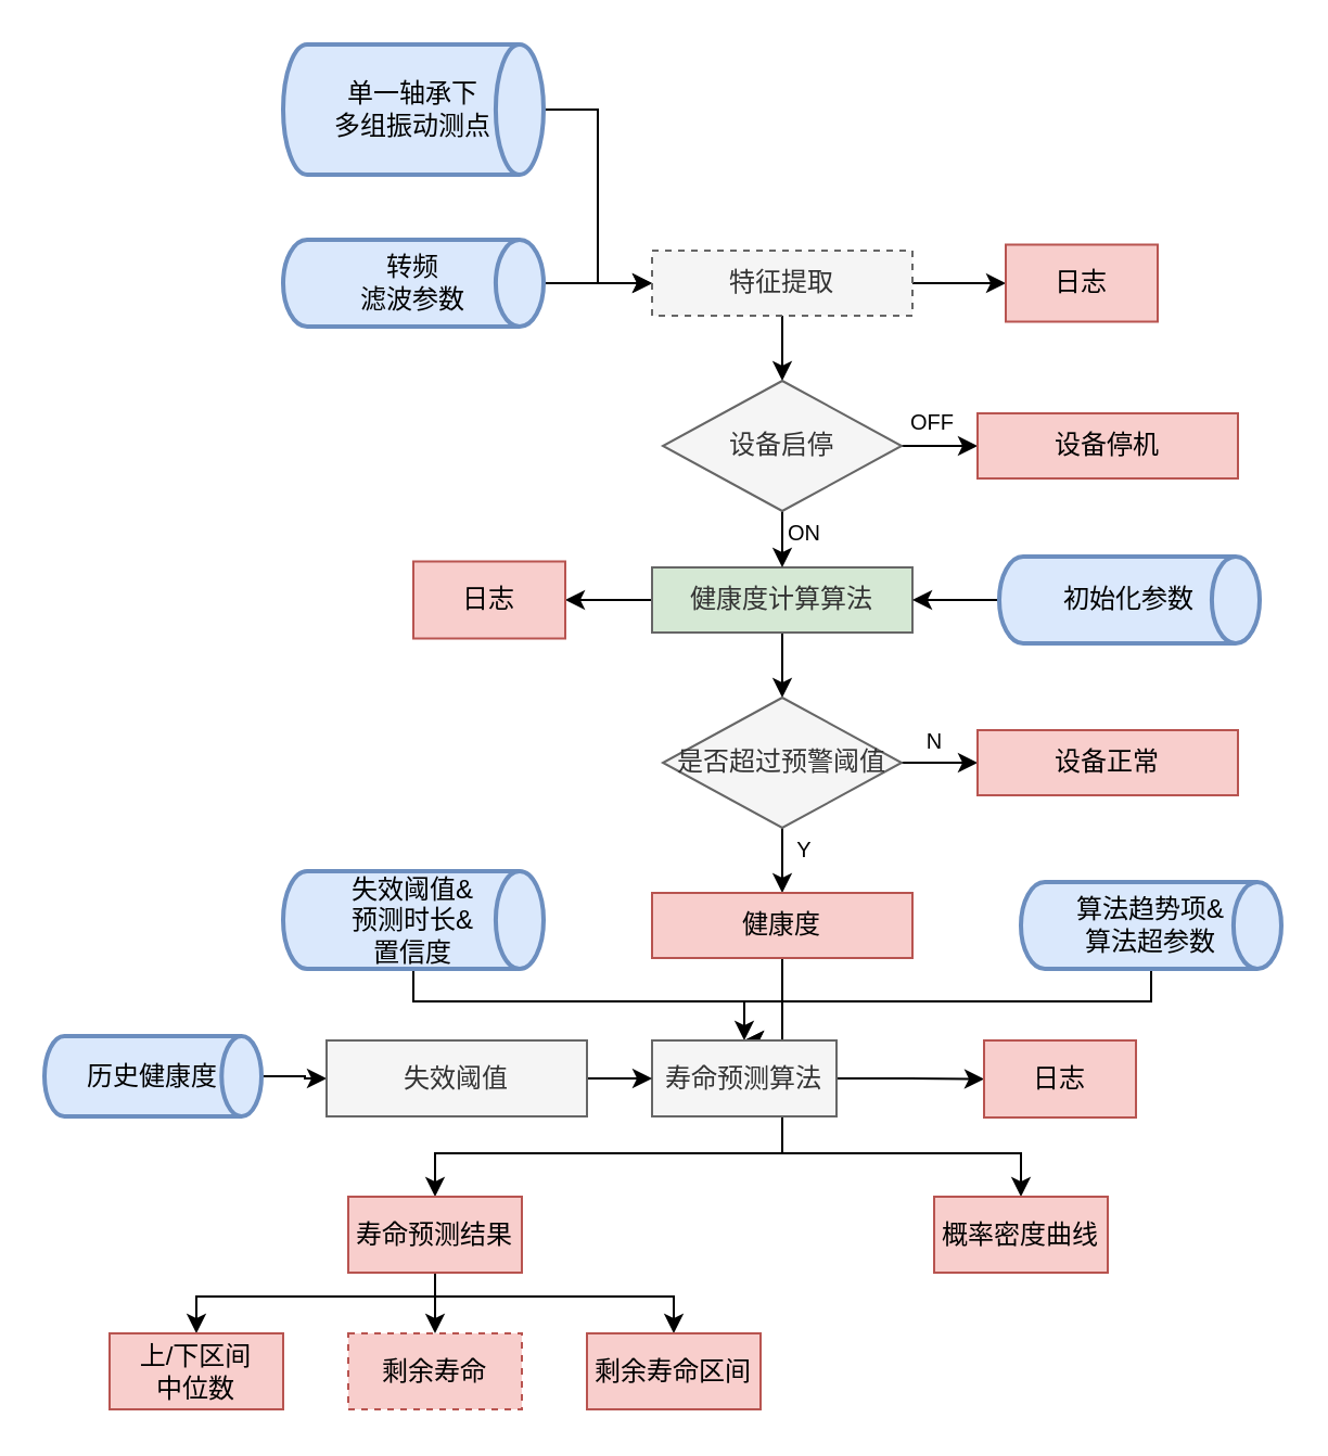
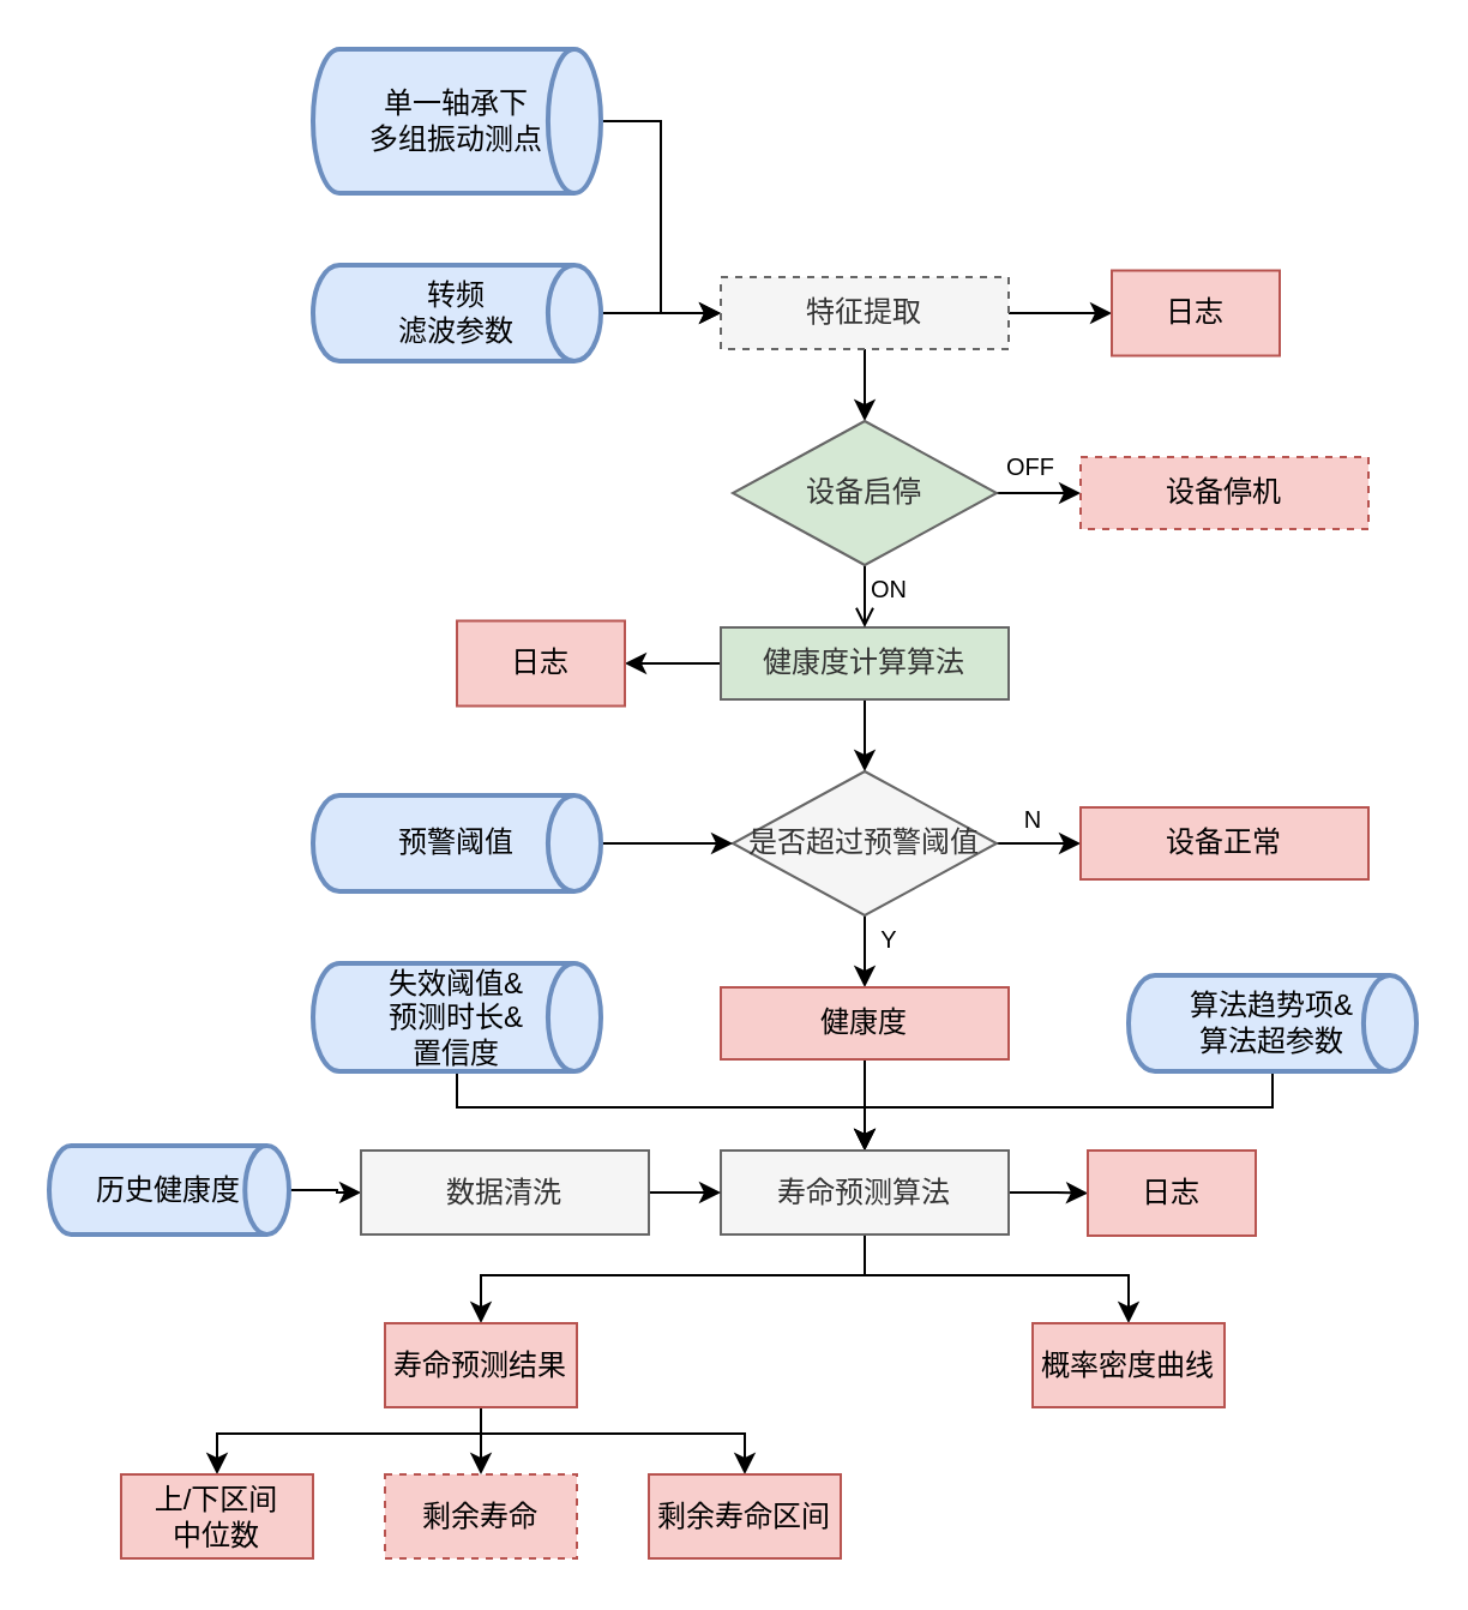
- <mxCell id="44" value="设备启停" style="rhombus;whiteSpace=wrap;html=1;fillColor=#f5f5f5;strokeColor=#666666;fontColor=#333333;" parent="1" vertex="1"><mxGeometry x="305" y="175" width="110" height="60" as="geometry" /></mxCell>
+ <mxCell id="44" value="设备启停" style="rhombus;whiteSpace=wrap;html=1;fillColor=#d5e8d4;strokeColor=#666666;fontColor=#333333;" parent="1" vertex="1"><mxGeometry x="305" y="175" width="110" height="60" as="geometry" /></mxCell>
- <mxCell id="45" value="设备停机" style="rounded=0;whiteSpace=wrap;html=1;fillColor=#f8cecc;strokeColor=#b85450;" parent="1" vertex="1"><mxGeometry x="450" y="190" width="120" height="30" as="geometry" /></mxCell>
+ <mxCell id="45" value="设备停机" style="rounded=0;whiteSpace=wrap;html=1;fillColor=#f8cecc;strokeColor=#b85450;dashed=1;" parent="1" vertex="1"><mxGeometry x="450" y="190" width="120" height="30" as="geometry" /></mxCell>
- <mxCell id="42" style="edgeStyle=orthogonalEdgeStyle;rounded=0;orthogonalLoop=1;jettySize=auto;html=1;exitX=0.5;exitY=1;exitDx=0;exitDy=0;entryX=0.5;entryY=0;entryDx=0;entryDy=0;fontSize=10;" parent="1" source="44" target="11" edge="1"><mxGeometry relative="1" as="geometry" /></mxCell>
+ <mxCell id="42" style="edgeStyle=orthogonalEdgeStyle;rounded=0;orthogonalLoop=1;jettySize=auto;html=1;exitX=0.5;exitY=1;exitDx=0;exitDy=0;entryX=0.5;entryY=0;entryDx=0;entryDy=0;fontSize=10;endArrow=open;" parent="1" source="44" target="11" edge="1"><mxGeometry relative="1" as="geometry" /></mxCell>
- <mxCell id="12" style="edgeStyle=orthogonalEdgeStyle;rounded=0;orthogonalLoop=1;jettySize=auto;html=1;entryX=1;entryY=0.5;entryDx=0;entryDy=0;" parent="1" source="13" target="11" edge="1"><mxGeometry relative="1" as="geometry" /></mxCell>
- <mxCell id="13" value="初始化参数" style="strokeWidth=2;html=1;shape=mxgraph.flowchart.direct_data;whiteSpace=wrap;fillColor=#dae8fc;strokeColor=#6c8ebf;" parent="1" vertex="1"><mxGeometry x="460" y="256" width="120" height="40" as="geometry" /></mxCell>
+ <mxCell id="21" value="预警阈值" style="strokeWidth=2;html=1;shape=mxgraph.flowchart.direct_data;whiteSpace=wrap;fillColor=#dae8fc;strokeColor=#6c8ebf;" parent="1" vertex="1"><mxGeometry x="130" y="331" width="120" height="40" as="geometry" /></mxCell>
+ <mxCell id="20" style="edgeStyle=orthogonalEdgeStyle;rounded=0;orthogonalLoop=1;jettySize=auto;html=1;entryX=0;entryY=0.5;entryDx=0;entryDy=0;" parent="1" source="21" target="16" edge="1"><mxGeometry relative="1" as="geometry" /></mxCell>
- <mxCell id="29" value="寿命预测算法" style="rounded=0;whiteSpace=wrap;html=1;fillColor=#f5f5f5;strokeColor=#666666;fontColor=#333333;" parent="1" vertex="1"><mxGeometry x="300" y="479" width="85" height="35" as="geometry" /></mxCell>
+ <mxCell id="29" value="寿命预测算法" style="rounded=0;whiteSpace=wrap;html=1;fillColor=#f5f5f5;strokeColor=#666666;fontColor=#333333;" parent="1" vertex="1"><mxGeometry x="300" y="479" width="120" height="35" as="geometry" /></mxCell>
- <mxCell id="47" value="失效阈值" style="rounded=0;whiteSpace=wrap;html=1;fillColor=#f5f5f5;strokeColor=#666666;fontColor=#333333;" parent="1" vertex="1"><mxGeometry x="150" y="479" width="120" height="35" as="geometry" /></mxCell>
+ <mxCell id="47" value="数据清洗" style="rounded=0;whiteSpace=wrap;html=1;fillColor=#f5f5f5;strokeColor=#666666;fontColor=#333333;" parent="1" vertex="1"><mxGeometry x="150" y="479" width="120" height="35" as="geometry" /></mxCell>
